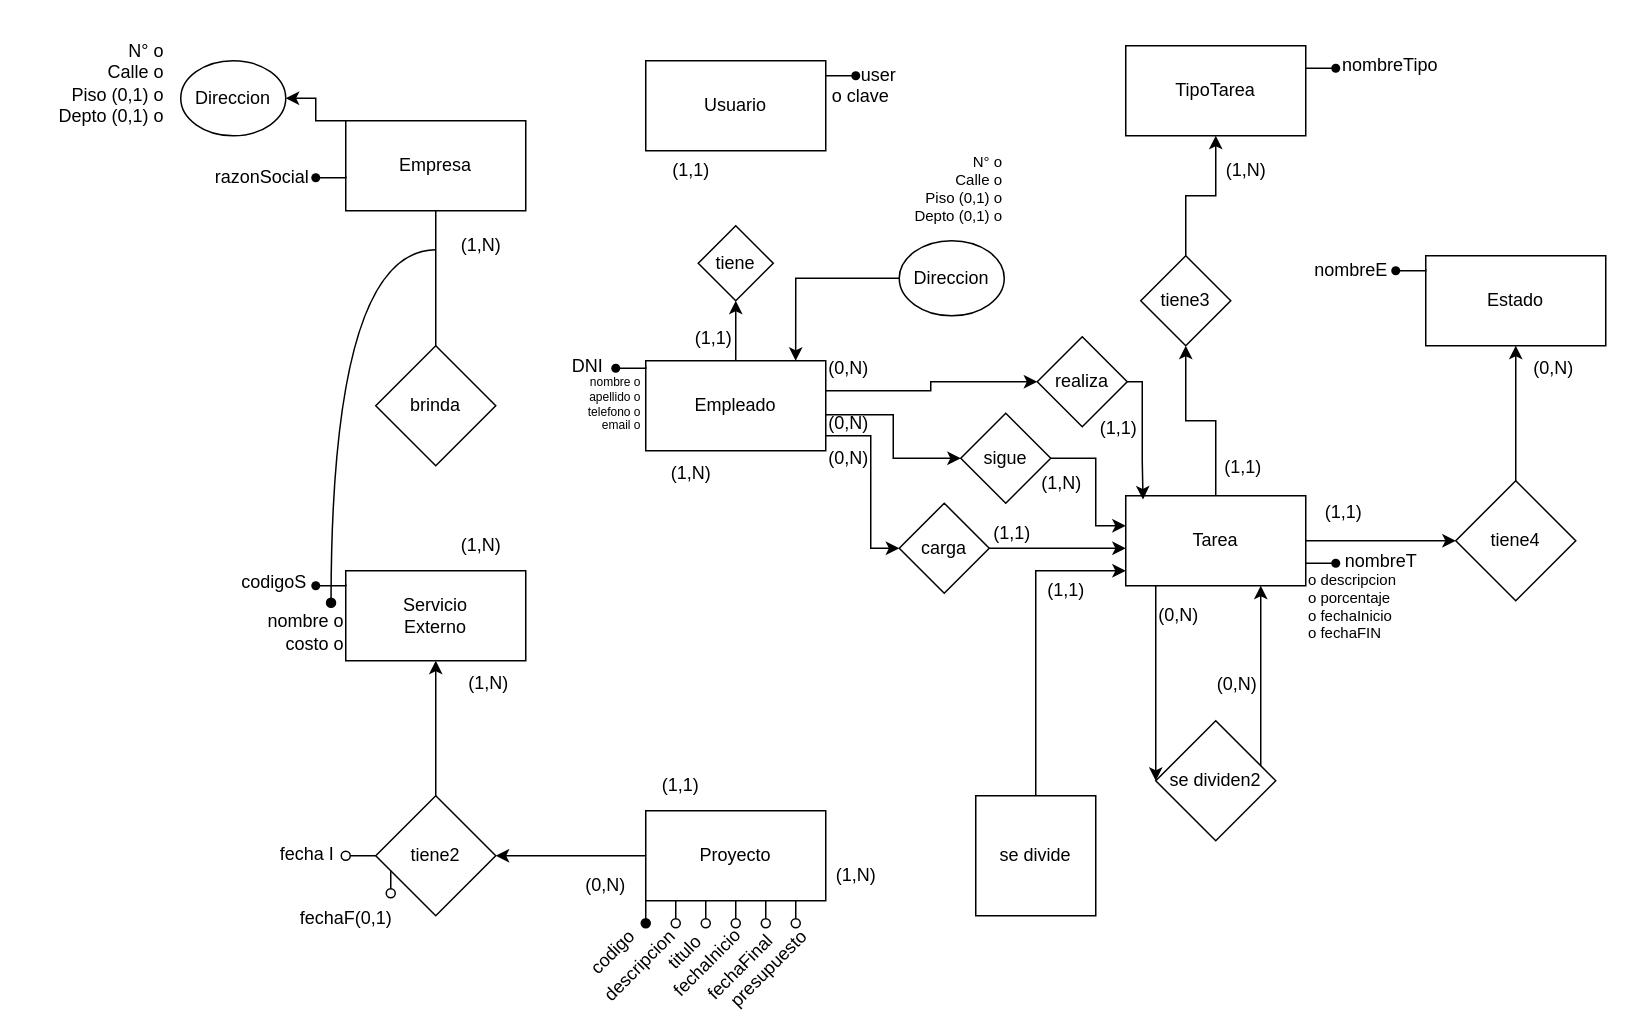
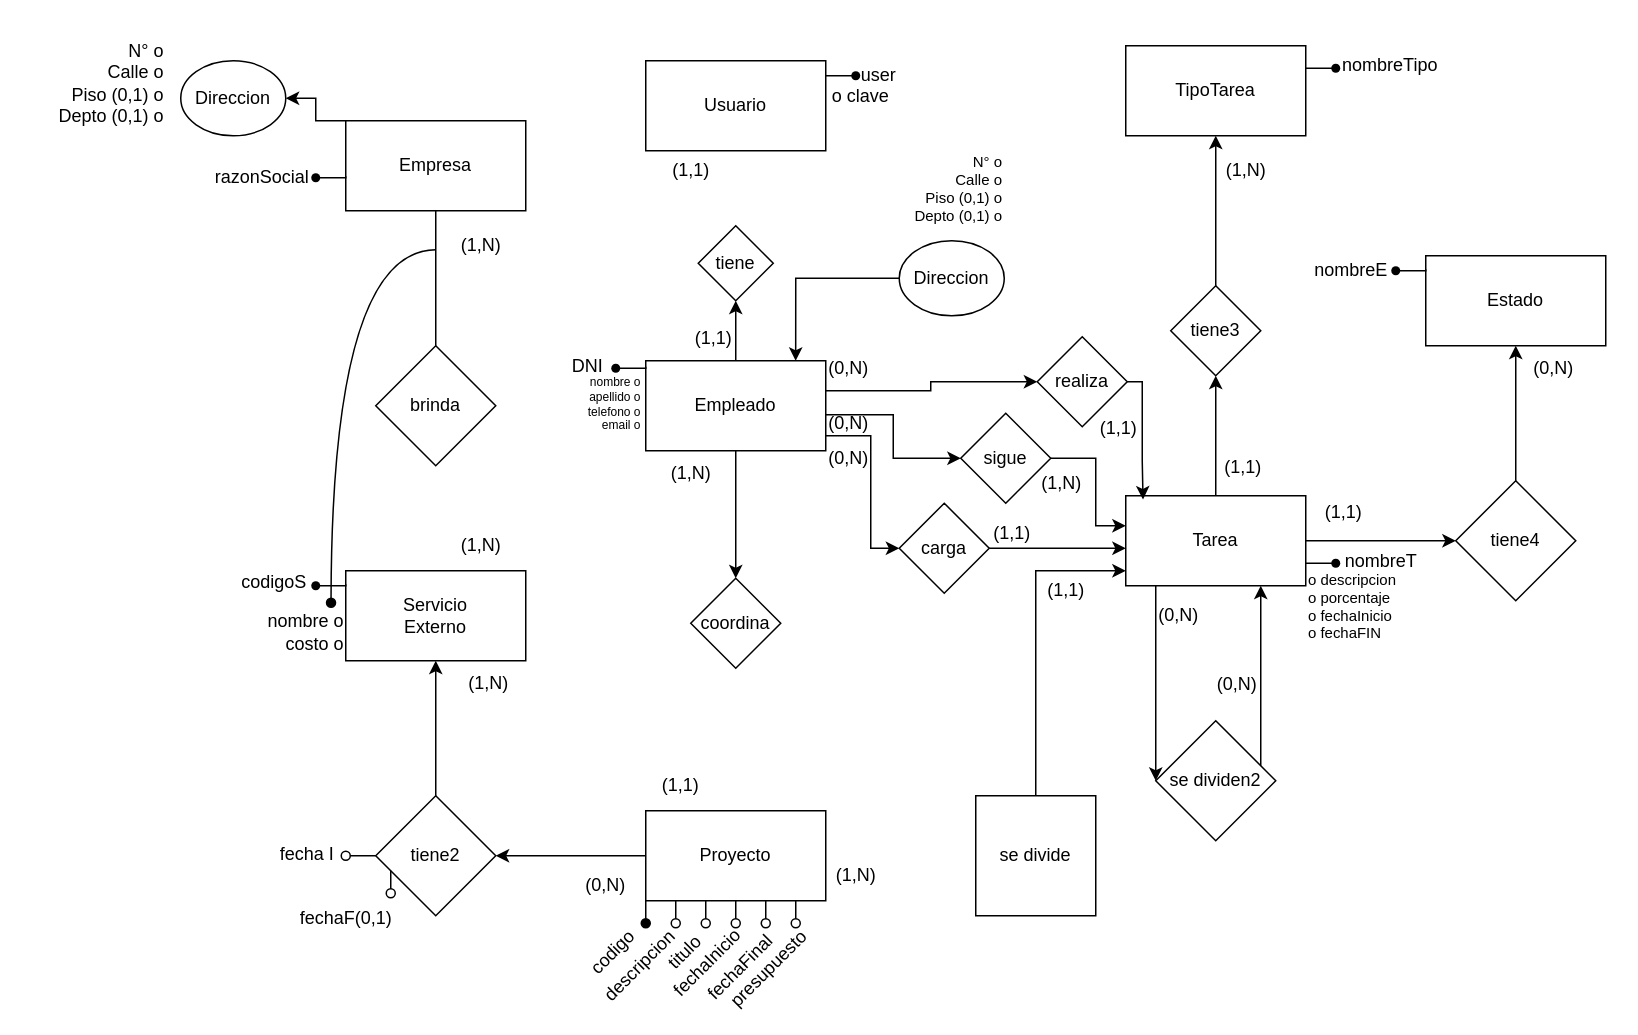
- <mxCell id="28" value="tiene3" style="rhombus;whiteSpace=wrap;html=1;rounded=0;" vertex="1" parent="1"><mxGeometry x="760" y="170" width="60" height="60" as="geometry" /></mxCell>
+ <mxCell id="28" value="tiene3" style="rhombus;whiteSpace=wrap;html=1;rounded=0;" vertex="1" parent="1"><mxGeometry x="780" y="190" width="60" height="60" as="geometry" /></mxCell>
+ <mxCell id="3" value="" style="edgeStyle=orthogonalEdgeStyle;rounded=0;orthogonalLoop=1;jettySize=auto;html=1;" edge="1" parent="1" source="7" target="10"><mxGeometry relative="1" as="geometry" /></mxCell>
+ <mxCell id="10" value="coordina" style="rhombus;whiteSpace=wrap;html=1;rounded=0;" vertex="1" parent="1"><mxGeometry x="460" y="385" width="60" height="60" as="geometry" /></mxCell>
